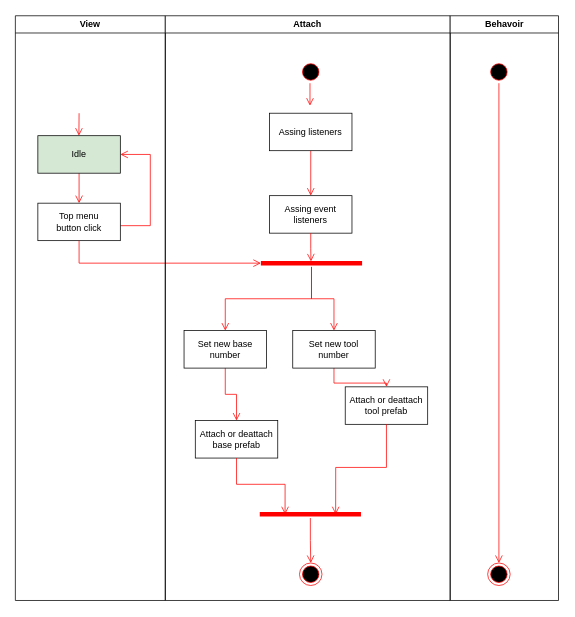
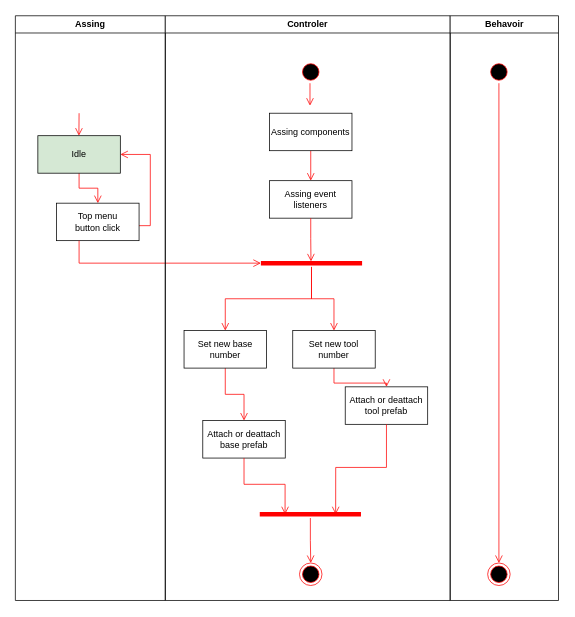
- <mxCell id="28" value="View" style="swimlane;whiteSpace=wrap" vertex="1" parent="1"><mxGeometry x="20" y="20" width="200" height="780" as="geometry" /></mxCell>
+ <mxCell id="28" value="Assing" style="swimlane;whiteSpace=wrap" vertex="1" parent="1"><mxGeometry x="20" y="20" width="200" height="780" as="geometry" /></mxCell>
- <mxCell id="29" value="Attach" style="swimlane;whiteSpace=wrap" vertex="1" parent="1"><mxGeometry x="220" y="20" width="380" height="780" as="geometry" /></mxCell>
+ <mxCell id="29" value="Controler" style="swimlane;whiteSpace=wrap" vertex="1" parent="1"><mxGeometry x="220" y="20" width="380" height="780" as="geometry" /></mxCell>
- <mxCell id="5" value="Assing listeners" style="html=1;whiteSpace=wrap;" parent="1" vertex="1"><mxGeometry x="359" y="150" width="110" height="50" as="geometry" /></mxCell>
+ <mxCell id="5" value="Assing components" style="html=1;whiteSpace=wrap;" parent="1" vertex="1"><mxGeometry x="359" y="150" width="110" height="50" as="geometry" /></mxCell>
- <mxCell id="6" value="Assing event&lt;br&gt;listeners" style="html=1;whiteSpace=wrap;" parent="1" vertex="1"><mxGeometry x="359" y="260" width="110" height="50" as="geometry" /></mxCell>
+ <mxCell id="6" value="Assing event&lt;br&gt;listeners" style="html=1;whiteSpace=wrap;" parent="1" vertex="1"><mxGeometry x="359" y="240" width="110" height="50" as="geometry" /></mxCell>
- <mxCell id="26" value="Top menu&lt;br&gt;button click" style="html=1;whiteSpace=wrap;" parent="1" vertex="1"><mxGeometry x="50" y="270" width="110" height="50" as="geometry" /></mxCell>
+ <mxCell id="26" value="Top menu&lt;br&gt;button click" style="html=1;whiteSpace=wrap;" parent="1" vertex="1"><mxGeometry x="75" y="270" width="110" height="50" as="geometry" /></mxCell>
- <mxCell id="15" value="Attach or deattach&lt;br&gt;base prefab" style="html=1;whiteSpace=wrap;" parent="1" vertex="1"><mxGeometry x="260" y="560" width="110" height="50" as="geometry" /></mxCell>
+ <mxCell id="15" value="Attach or deattach&lt;br&gt;base prefab" style="html=1;whiteSpace=wrap;" parent="1" vertex="1"><mxGeometry x="270" y="560" width="110" height="50" as="geometry" /></mxCell>
